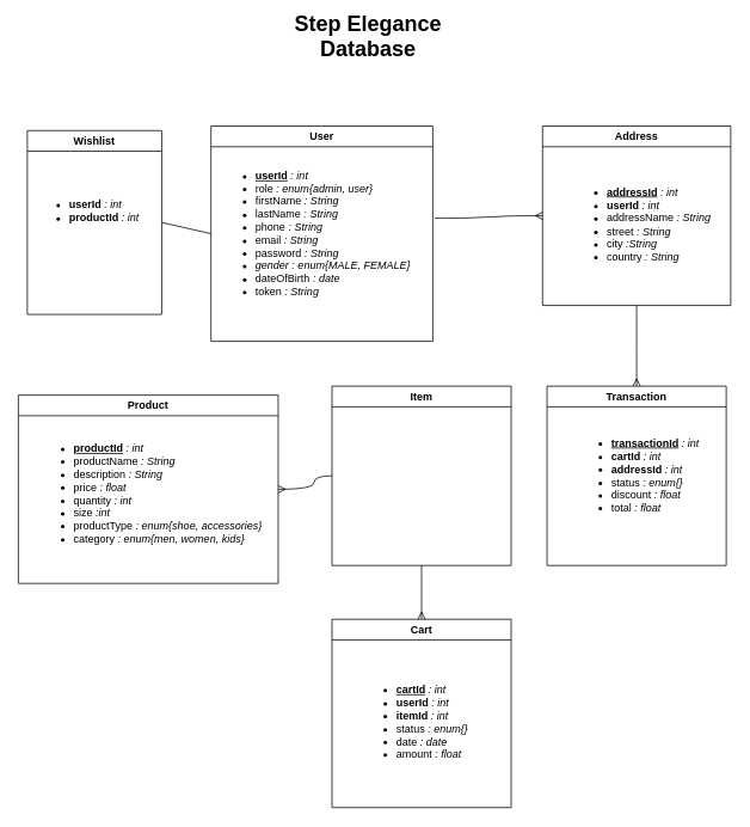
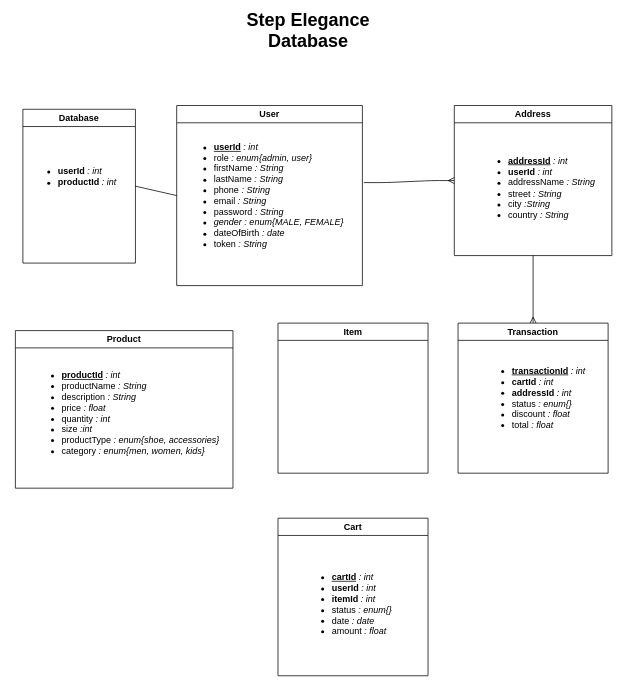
- <mxCell id="7" value="Wishlist" style="swimlane;whiteSpace=wrap;html=1;" parent="1" vertex="1"><mxGeometry x="30" y="145" width="150" height="205" as="geometry" /></mxCell>
+ <mxCell id="7" value="Database" style="swimlane;whiteSpace=wrap;html=1;" parent="1" vertex="1"><mxGeometry x="30" y="145" width="150" height="205" as="geometry" /></mxCell>
- <mxCell id="16" style="edgeStyle=none;html=1;exitX=0;exitY=0.5;exitDx=0;exitDy=0;entryX=1;entryY=0.5;entryDx=0;entryDy=0;strokeColor=default;endArrow=ERmany;endFill=0;startArrow=none;startFill=0;curved=1;" parent="1" source="18" target="2" edge="1"><mxGeometry relative="1" as="geometry"><Array as="points"><mxPoint x="350" y="530" /><mxPoint x="350" y="545" /></Array></mxGeometry></mxCell>
- <mxCell id="17" style="edgeStyle=none;rounded=0;html=1;exitX=0.5;exitY=1;exitDx=0;exitDy=0;entryX=0.5;entryY=0;entryDx=0;entryDy=0;strokeColor=default;startArrow=none;startFill=0;endArrow=ERmany;endFill=0;" parent="1" source="18" target="9" edge="1"><mxGeometry relative="1" as="geometry" /></mxCell>
